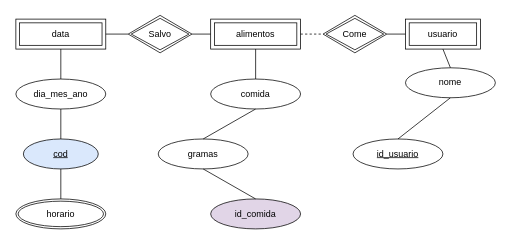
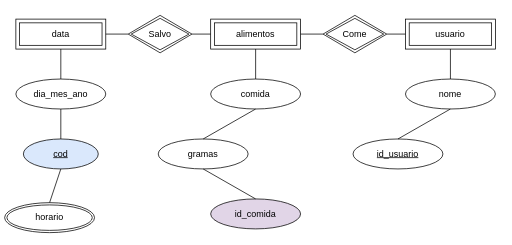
- <mxCell id="20" value="" style="endArrow=none;html=1;entryX=0;entryY=0.5;entryDx=0;entryDy=0;exitX=1;exitY=0.5;exitDx=0;exitDy=0;dashed=1;" edge="1" parent="1" source="4" target="18"><mxGeometry width="50" height="50" relative="1" as="geometry"><mxPoint x="525" y="55" as="sourcePoint" /><mxPoint x="550" y="55" as="targetPoint" /></mxGeometry></mxCell>
+ <mxCell id="20" value="" style="endArrow=none;html=1;entryX=0;entryY=0.5;entryDx=0;entryDy=0;exitX=1;exitY=0.5;exitDx=0;exitDy=0;" edge="1" parent="1" source="4" target="18"><mxGeometry width="50" height="50" relative="1" as="geometry"><mxPoint x="525" y="55" as="sourcePoint" /><mxPoint x="550" y="55" as="targetPoint" /></mxGeometry></mxCell>
- <mxCell id="2" value="usuario" style="shape=ext;margin=3;double=1;whiteSpace=wrap;html=1;align=center;" parent="1" vertex="1"><mxGeometry x="540" y="25" width="100" height="40" as="geometry" /></mxCell>
+ <mxCell id="2" value="usuario" style="shape=ext;margin=3;double=1;whiteSpace=wrap;html=1;align=center;" parent="1" vertex="1"><mxGeometry x="540" y="25" width="120" height="40" as="geometry" /></mxCell>
- <mxCell id="5" value="nome" style="ellipse;whiteSpace=wrap;html=1;align=center;" parent="1" vertex="1"><mxGeometry x="540" y="90" width="120" height="40" as="geometry" /></mxCell>
+ <mxCell id="5" value="nome" style="ellipse;whiteSpace=wrap;html=1;align=center;" parent="1" vertex="1"><mxGeometry x="540" y="105" width="120" height="40" as="geometry" /></mxCell>
- <mxCell id="24" value="horario" style="ellipse;shape=doubleEllipse;margin=3;whiteSpace=wrap;html=1;align=center;" vertex="1" parent="1"><mxGeometry x="20" y="265" width="120" height="40" as="geometry" /></mxCell>
+ <mxCell id="24" value="horario" style="ellipse;shape=doubleEllipse;margin=3;whiteSpace=wrap;html=1;align=center;" vertex="1" parent="1"><mxGeometry x="5" y="270" width="120" height="40" as="geometry" /></mxCell>
